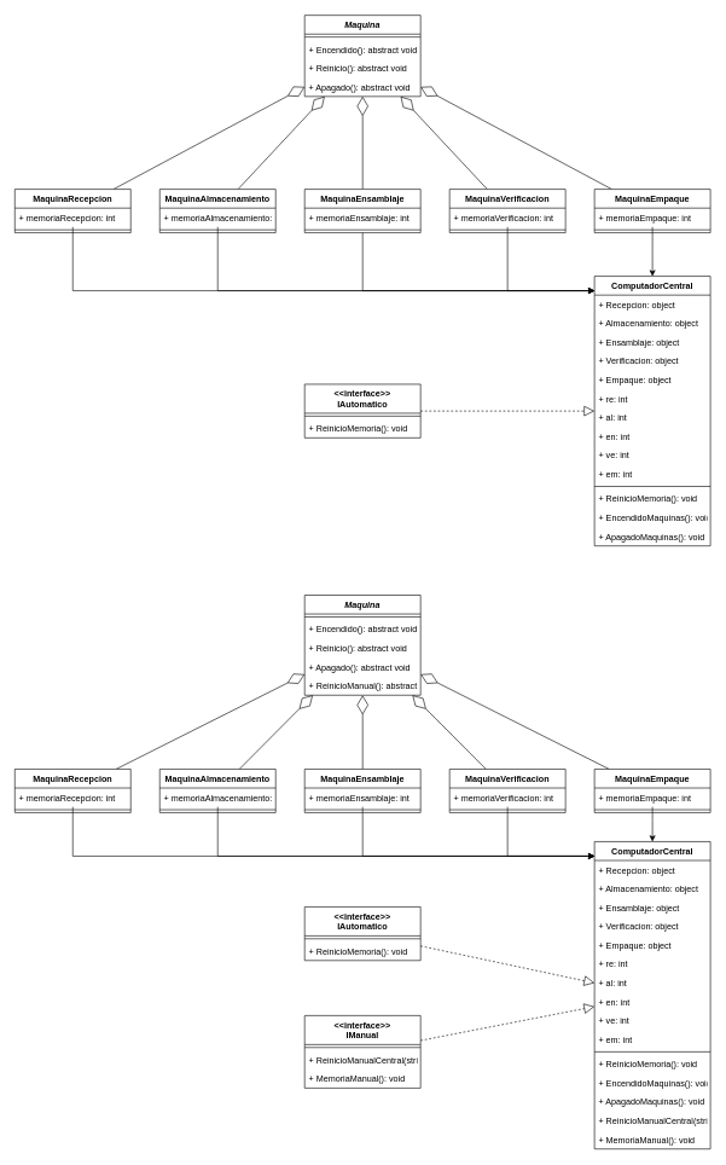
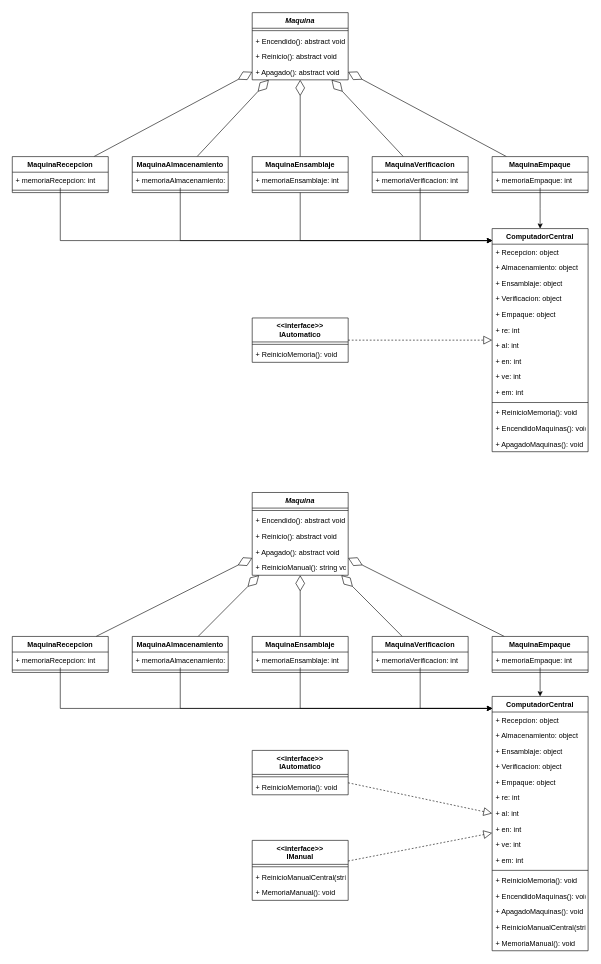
- <mxCell id="53" value="+ ReinicioManual(): abstract void" style="text;strokeColor=none;fillColor=none;align=left;verticalAlign=top;spacingLeft=4;spacingRight=4;overflow=hidden;rotatable=0;points=[[0,0.5],[1,0.5]];portConstraint=eastwest;" parent="48" vertex="1"><mxGeometry y="112" width="160" height="26" as="geometry" /></mxCell>
+ <mxCell id="53" value="+ ReinicioManual(): string void" style="text;strokeColor=none;fillColor=none;align=left;verticalAlign=top;spacingLeft=4;spacingRight=4;overflow=hidden;rotatable=0;points=[[0,0.5],[1,0.5]];portConstraint=eastwest;" parent="48" vertex="1"><mxGeometry y="112" width="160" height="26" as="geometry" /></mxCell>
